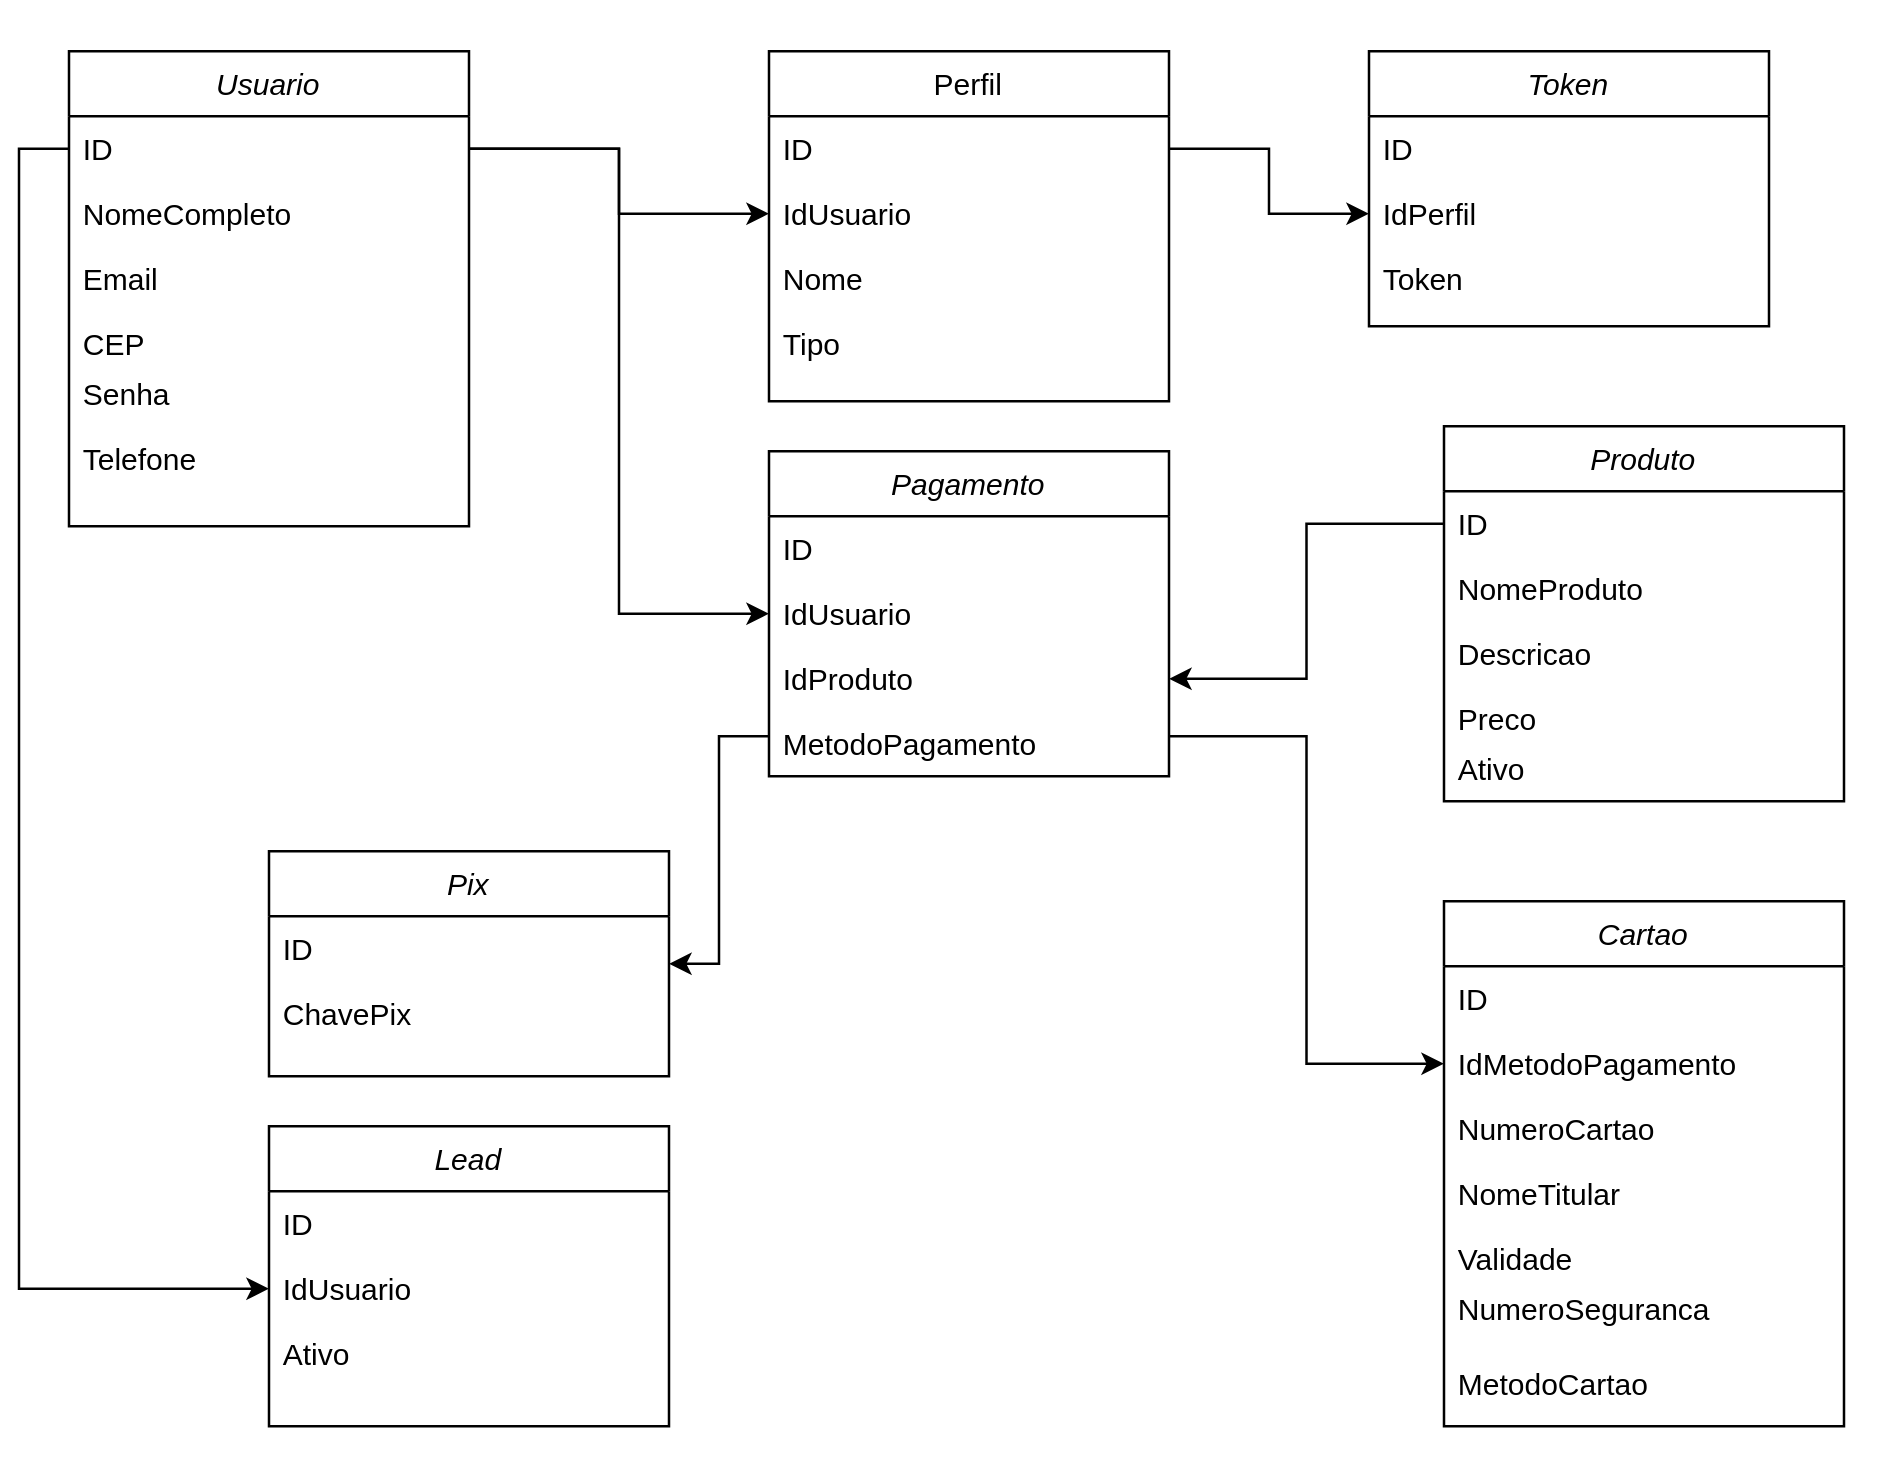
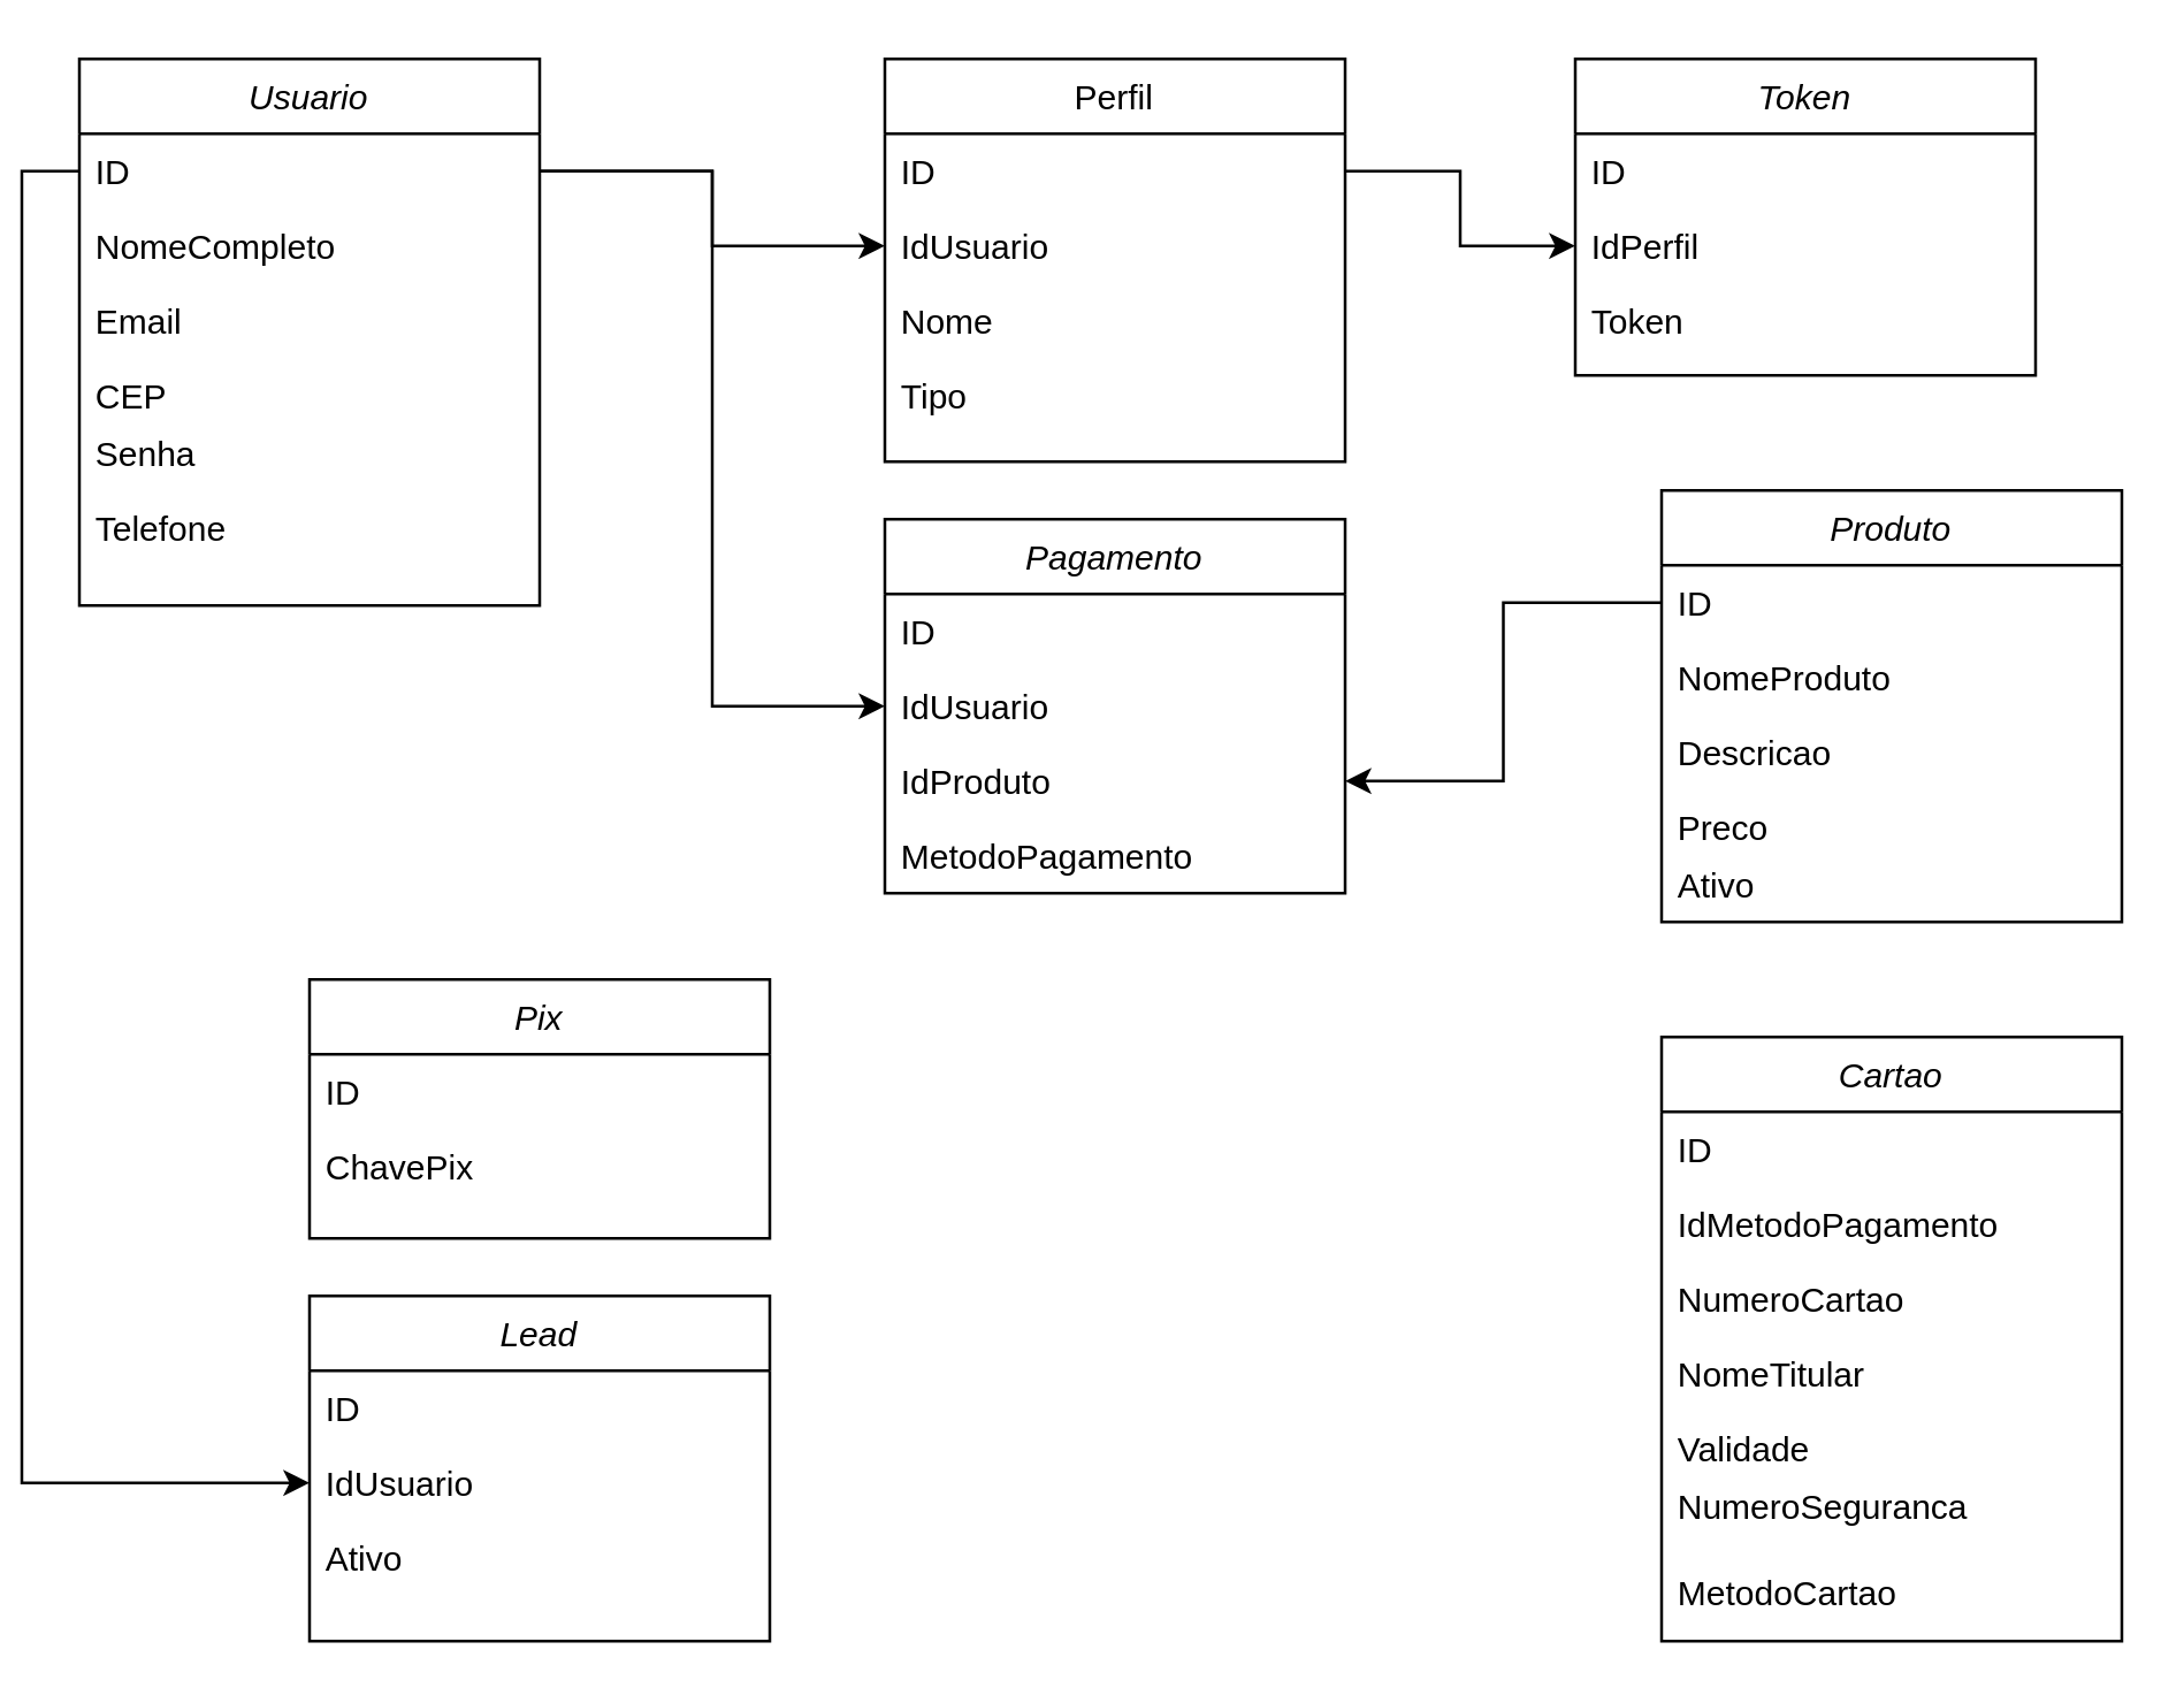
- <mxCell id="31" style="edgeStyle=orthogonalEdgeStyle;rounded=0;orthogonalLoop=1;jettySize=auto;html=1;exitX=0;exitY=0.5;exitDx=0;exitDy=0;entryX=1;entryY=0.5;entryDx=0;entryDy=0;" edge="1" parent="1" source="19" target="28"><mxGeometry relative="1" as="geometry" /></mxCell>
- <mxCell id="40" style="edgeStyle=orthogonalEdgeStyle;rounded=0;orthogonalLoop=1;jettySize=auto;html=1;exitX=1;exitY=0.5;exitDx=0;exitDy=0;entryX=0;entryY=0.5;entryDx=0;entryDy=0;" edge="1" parent="1" source="19" target="34"><mxGeometry relative="1" as="geometry" /></mxCell>
